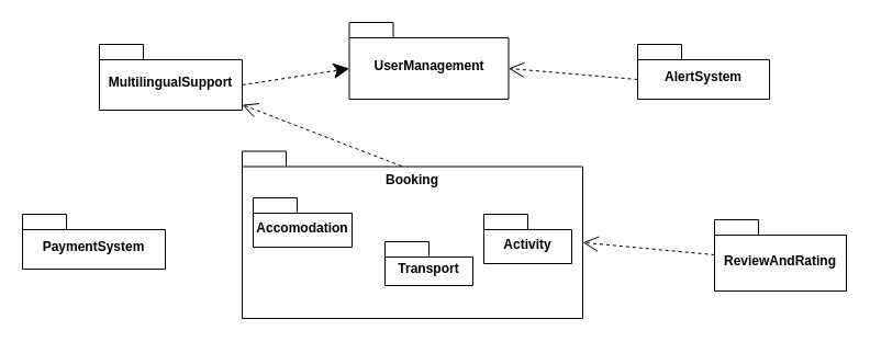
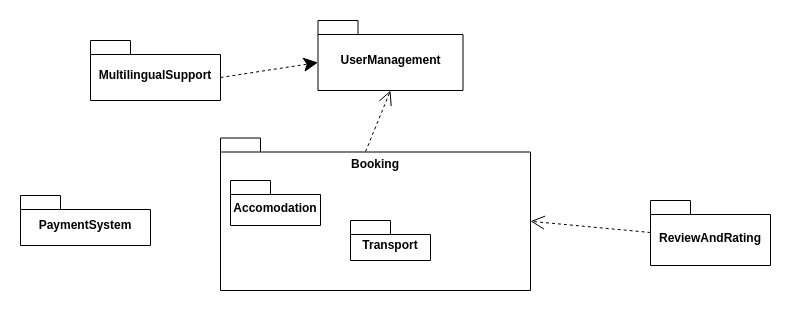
- <mxCell id="9" value="AlertSystem" style="shape=folder;fontStyle=1;spacingTop=10;tabWidth=40;tabHeight=14;tabPosition=left;html=1;whiteSpace=wrap;" vertex="1" parent="1"><mxGeometry x="580" y="40" width="120" height="50" as="geometry" /></mxCell>
- <mxCell id="14" value="" style="endArrow=open;endSize=12;dashed=1;html=1;rounded=0;exitX=0;exitY=0;exitDx=0;exitDy=32;exitPerimeter=0;entryX=0;entryY=0;entryDx=145;entryDy=42;entryPerimeter=0;" edge="1" parent="1" source="9" target="2"><mxGeometry width="160" relative="1" as="geometry"><mxPoint x="300" y="180" as="sourcePoint" /><mxPoint x="460" y="180" as="targetPoint" /></mxGeometry></mxCell>
- <mxCell id="11" value="" style="endArrow=open;endSize=12;dashed=1;html=1;rounded=0;exitX=0.468;exitY=0.089;exitDx=0;exitDy=0;exitPerimeter=0;" edge="1" parent="1" source="3" target="10"><mxGeometry width="160" relative="1" as="geometry"><mxPoint x="300" y="180" as="sourcePoint" /><mxPoint x="460" y="180" as="targetPoint" /></mxGeometry></mxCell>
+ <mxCell id="11" value="" style="endArrow=open;endSize=12;dashed=1;html=1;rounded=0;exitX=0.468;exitY=0.089;exitDx=0;exitDy=0;exitPerimeter=0;entryX=0.5;entryY=1;entryDx=0;entryDy=0;entryPerimeter=0;" edge="1" parent="1" source="3" target="2"><mxGeometry width="160" relative="1" as="geometry"><mxPoint x="300" y="180" as="sourcePoint" /><mxPoint x="460" y="180" as="targetPoint" /></mxGeometry></mxCell>
- <mxCell id="6" value="Activity" style="shape=folder;fontStyle=1;spacingTop=10;tabWidth=40;tabHeight=14;tabPosition=left;html=1;whiteSpace=wrap;" vertex="1" parent="1"><mxGeometry x="440" y="195" width="80" height="45" as="geometry" /></mxCell>
